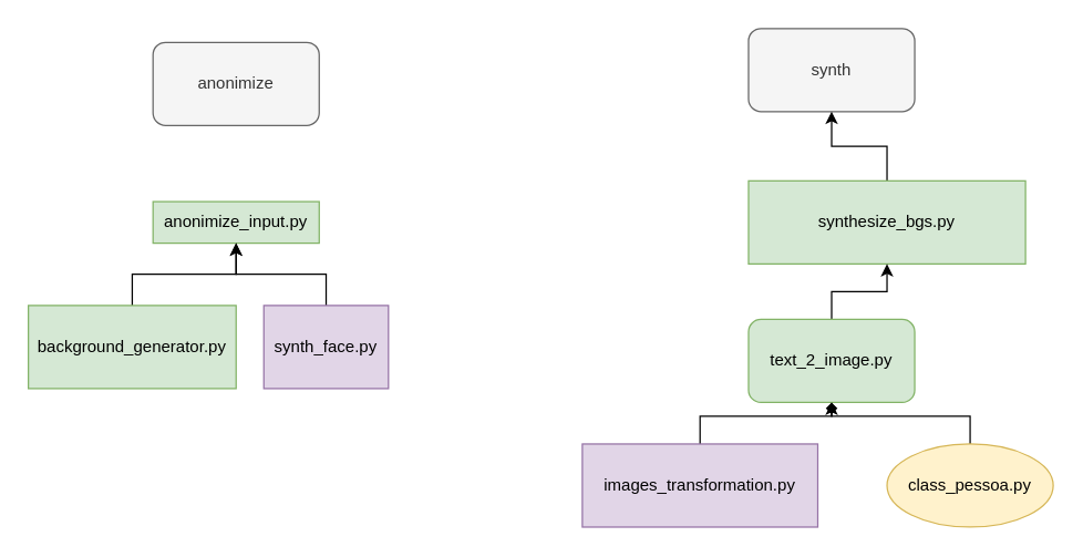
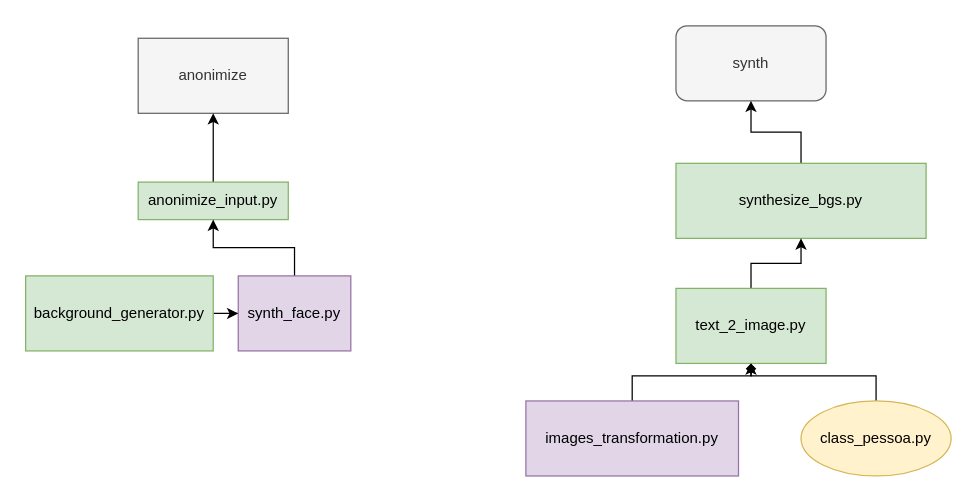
- <mxCell id="2" value="anonimize" style="rounded=1;whiteSpace=wrap;html=1;glass=0;shadow=0;sketch=0;fillColor=#f5f5f5;fontColor=#333333;strokeColor=#666666;" parent="1" vertex="1"><mxGeometry x="110" y="30" width="120" height="60" as="geometry" /></mxCell>
+ <mxCell id="2" value="anonimize" style="whiteSpace=wrap;html=1;glass=0;shadow=0;sketch=0;fillColor=#f5f5f5;fontColor=#333333;strokeColor=#666666;rounded=0;" parent="1" vertex="1"><mxGeometry x="110" y="30" width="120" height="60" as="geometry" /></mxCell>
+ <mxCell id="4" style="edgeStyle=orthogonalEdgeStyle;rounded=0;orthogonalLoop=1;jettySize=auto;html=1;exitX=0.5;exitY=0;exitDx=0;exitDy=0;entryX=0.5;entryY=1;entryDx=0;entryDy=0;" parent="1" source="5" target="2" edge="1"><mxGeometry relative="1" as="geometry" /></mxCell>
- <mxCell id="8" style="edgeStyle=orthogonalEdgeStyle;rounded=0;orthogonalLoop=1;jettySize=auto;html=1;" parent="1" source="9" target="5" edge="1"><mxGeometry relative="1" as="geometry" /></mxCell>
+ <mxCell id="8" style="edgeStyle=orthogonalEdgeStyle;rounded=0;orthogonalLoop=1;jettySize=auto;html=1;" parent="1" source="9" target="11" edge="1"><mxGeometry relative="1" as="geometry" /></mxCell>
- <mxCell id="13" value="text_2_image.py" style="whiteSpace=wrap;html=1;fillColor=#d5e8d4;strokeColor=#82b366;rounded=1;" parent="1" vertex="1"><mxGeometry x="540" y="230" width="120" height="60" as="geometry" /></mxCell>
+ <mxCell id="13" value="text_2_image.py" style="whiteSpace=wrap;html=1;fillColor=#d5e8d4;strokeColor=#82b366;" parent="1" vertex="1"><mxGeometry x="540" y="230" width="120" height="60" as="geometry" /></mxCell>
